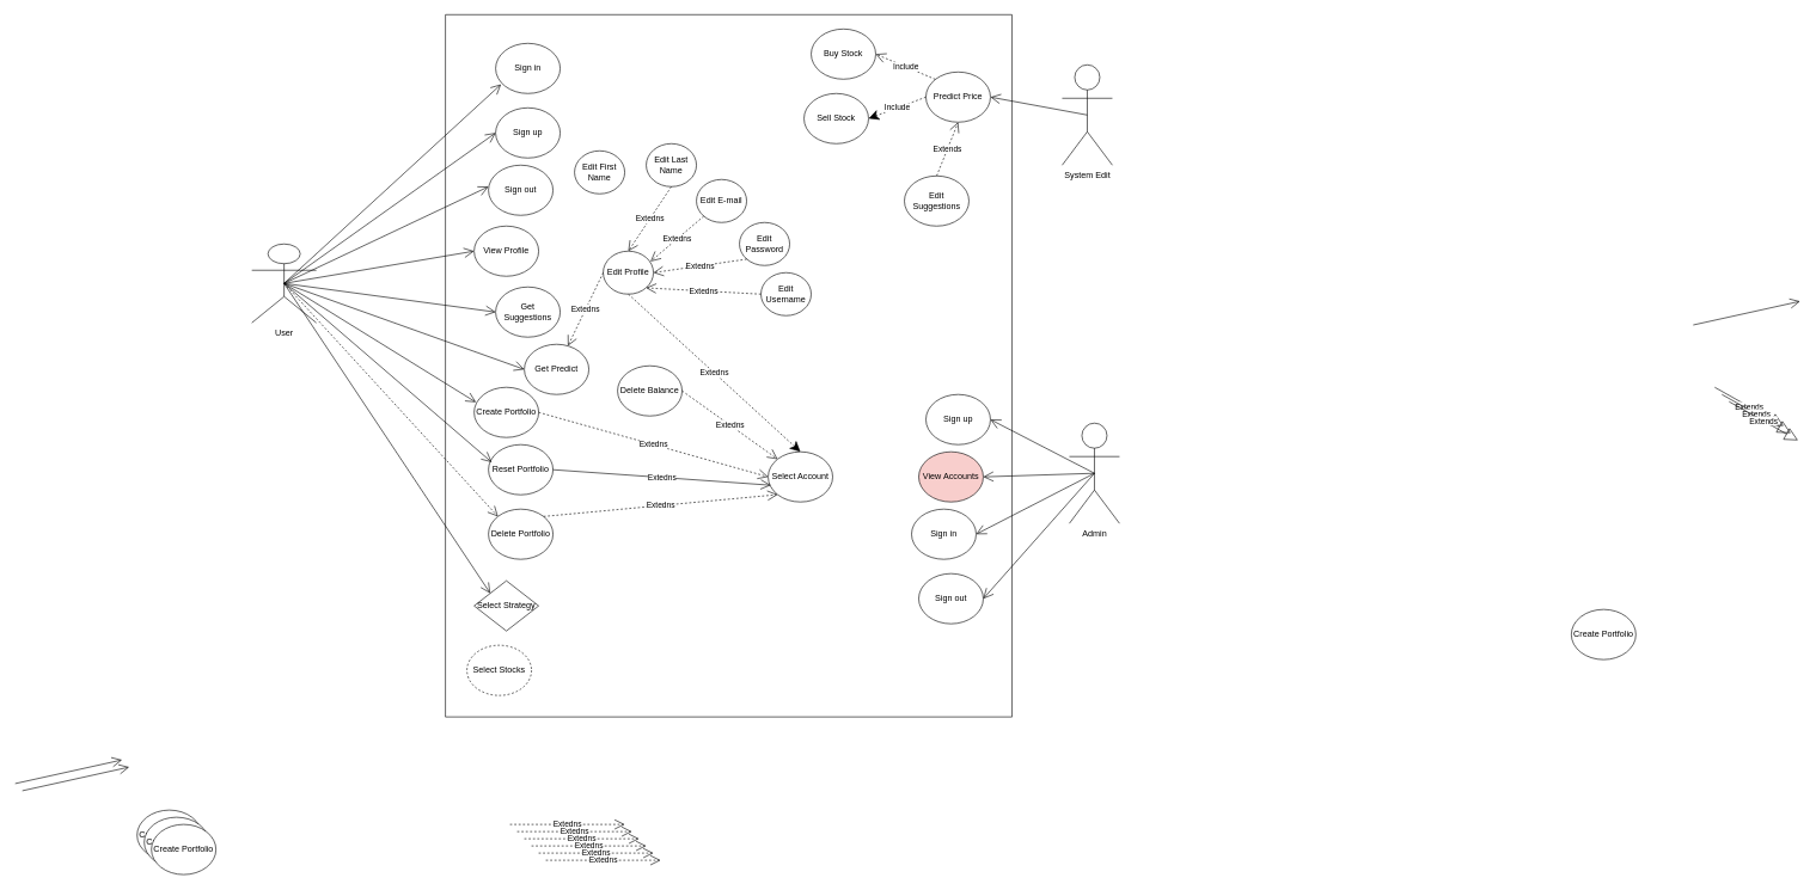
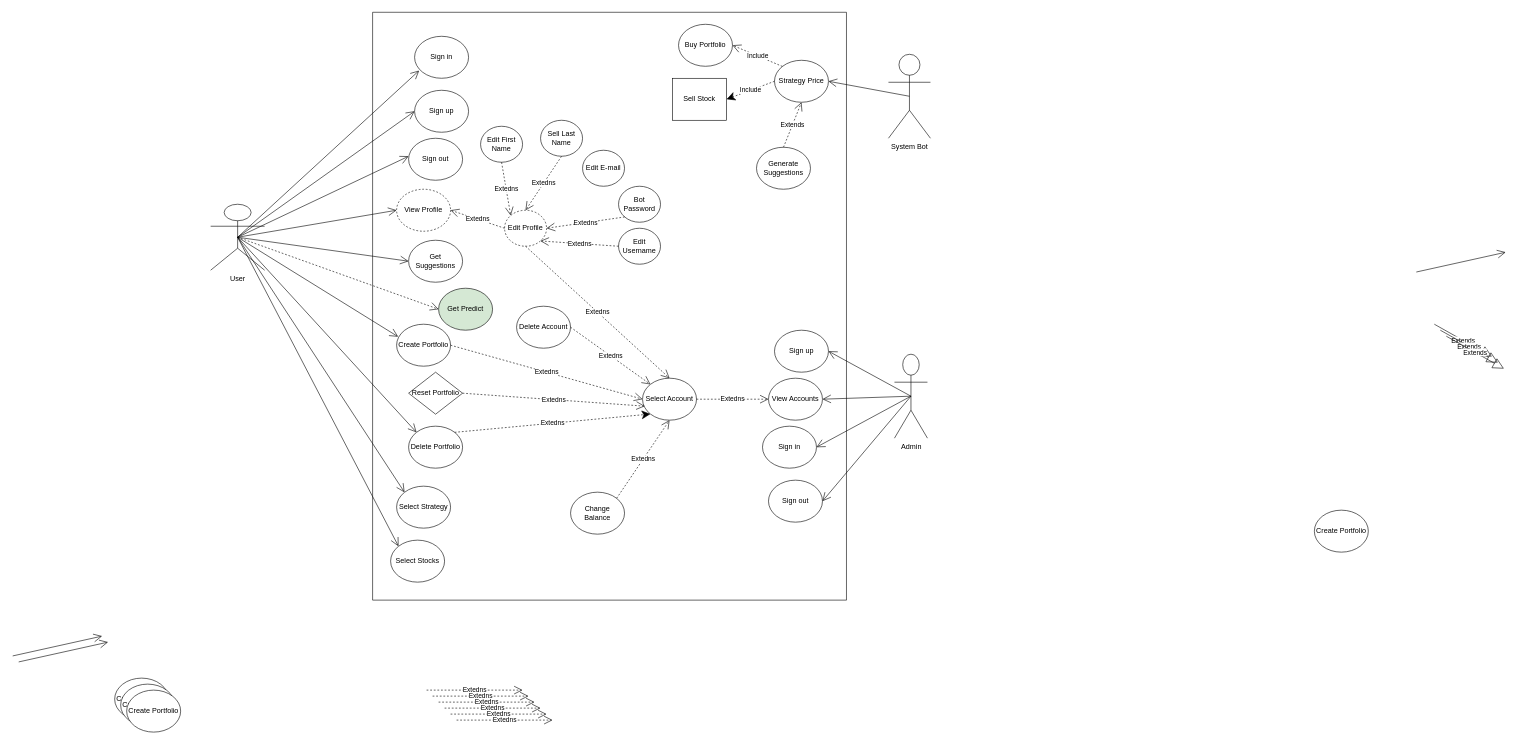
- <mxCell id="25" value="Buy Stock" style="ellipse;whiteSpace=wrap;html=1;" parent="2" vertex="1"><mxGeometry x="510" y="20" width="90" height="70" as="geometry" /></mxCell>
+ <mxCell id="25" value="Buy Portfolio" style="ellipse;whiteSpace=wrap;html=1;" parent="2" vertex="1"><mxGeometry x="510" y="20" width="90" height="70" as="geometry" /></mxCell>
- <mxCell id="66" value="Predict Price" style="ellipse;whiteSpace=wrap;html=1;" parent="1" vertex="1"><mxGeometry x="1290" y="100" width="90" height="70" as="geometry" /></mxCell>
+ <mxCell id="66" value="Strategy Price" style="ellipse;whiteSpace=wrap;html=1;" parent="1" vertex="1"><mxGeometry x="1290" y="100" width="90" height="70" as="geometry" /></mxCell>
- <mxCell id="26" value="Sell Stock" style="ellipse;whiteSpace=wrap;html=1;" parent="2" vertex="1"><mxGeometry x="500" y="110" width="90" height="70" as="geometry" /></mxCell>
+ <mxCell id="26" value="Sell Stock" style="whiteSpace=wrap;html=1;rounded=0;" parent="2" vertex="1"><mxGeometry x="500" y="110" width="90" height="70" as="geometry" /></mxCell>
- <mxCell id="12" value="Edit Last Name" style="ellipse;whiteSpace=wrap;html=1;" parent="2" vertex="1"><mxGeometry x="280" y="180" width="70" height="60" as="geometry" /></mxCell>
+ <mxCell id="12" value="Sell Last Name" style="ellipse;whiteSpace=wrap;html=1;" parent="2" vertex="1"><mxGeometry x="280" y="180" width="70" height="60" as="geometry" /></mxCell>
- <mxCell id="53" value="System Edit" style="shape=umlActor;verticalLabelPosition=bottom;verticalAlign=top;html=1;outlineConnect=0;" parent="1" vertex="1"><mxGeometry x="1480" y="90" width="70" height="140" as="geometry" /></mxCell>
+ <mxCell id="53" value="System Bot" style="shape=umlActor;verticalLabelPosition=bottom;verticalAlign=top;html=1;outlineConnect=0;" parent="1" vertex="1"><mxGeometry x="1480" y="90" width="70" height="140" as="geometry" /></mxCell>
- <mxCell id="41" value="Edit Suggestions" style="ellipse;whiteSpace=wrap;html=1;" vertex="1" parent="2"><mxGeometry x="640" y="225" width="90" height="70" as="geometry" /></mxCell>
+ <mxCell id="41" value="Generate Suggestions" style="ellipse;whiteSpace=wrap;html=1;" vertex="1" parent="2"><mxGeometry x="640" y="225" width="90" height="70" as="geometry" /></mxCell>
+ <mxCell id="37" value="Extedns" style="endArrow=open;endSize=12;dashed=1;html=1;rounded=0;exitX=0.5;exitY=1;exitDx=0;exitDy=0;entryX=0;entryY=0;entryDx=0;entryDy=0;" parent="2" source="10" target="11" edge="1"><mxGeometry width="160" relative="1" as="geometry"><mxPoint x="190" y="289.35" as="sourcePoint" /><mxPoint x="350" y="289.35" as="targetPoint" /></mxGeometry></mxCell>
- <mxCell id="35" value="Extedns" style="endArrow=open;endSize=12;dashed=1;html=1;rounded=0;entryX=0.942;entryY=0.24;entryDx=0;entryDy=0;entryPerimeter=0;exitX=0;exitY=1;exitDx=0;exitDy=0;" parent="2" source="13" target="11" edge="1"><mxGeometry width="160" relative="1" as="geometry"><mxPoint x="240" y="319.68" as="sourcePoint" /><mxPoint x="400" y="319.68" as="targetPoint" /></mxGeometry></mxCell>
- <mxCell id="5" value="Edit Password" style="ellipse;whiteSpace=wrap;html=1;" parent="2" vertex="1"><mxGeometry x="410" y="290" width="70" height="60" as="geometry" /></mxCell>
+ <mxCell id="5" value="Bot Password" style="ellipse;whiteSpace=wrap;html=1;" parent="2" vertex="1"><mxGeometry x="410" y="290" width="70" height="60" as="geometry" /></mxCell>
- <mxCell id="7" value="View Profile" style="ellipse;whiteSpace=wrap;html=1;" parent="2" vertex="1"><mxGeometry x="40" y="295" width="90" height="70" as="geometry" /></mxCell>
+ <mxCell id="7" value="View Profile" style="ellipse;whiteSpace=wrap;html=1;dashed=1;" parent="2" vertex="1"><mxGeometry x="40" y="295" width="90" height="70" as="geometry" /></mxCell>
- <mxCell id="11" value="Edit Profile" style="ellipse;whiteSpace=wrap;html=1;" parent="2" vertex="1"><mxGeometry x="220" y="330" width="70" height="60" as="geometry" /></mxCell>
+ <mxCell id="11" value="Edit Profile" style="ellipse;whiteSpace=wrap;html=1;dashed=1;" parent="2" vertex="1"><mxGeometry x="220" y="330" width="70" height="60" as="geometry" /></mxCell>
- <mxCell id="21" value="Edit Username" style="ellipse;whiteSpace=wrap;html=1;" parent="2" vertex="1"><mxGeometry x="440" y="360" width="70" height="60" as="geometry" /></mxCell>
+ <mxCell id="21" value="Edit Username" style="ellipse;whiteSpace=wrap;html=1;" parent="2" vertex="1"><mxGeometry x="410" y="360" width="70" height="60" as="geometry" /></mxCell>
- <mxCell id="38" value="Extedns" style="endArrow=open;endSize=12;dashed=1;html=1;rounded=0;exitX=0;exitY=0.5;exitDx=0;exitDy=0;" parent="2" source="11" target="43" edge="1"><mxGeometry width="160" relative="1" as="geometry"><mxPoint x="160" y="329.35" as="sourcePoint" /><mxPoint x="320" y="329.35" as="targetPoint" /></mxGeometry></mxCell>
+ <mxCell id="38" value="Extedns" style="endArrow=open;endSize=12;dashed=1;html=1;rounded=0;entryX=1;entryY=0.5;entryDx=0;entryDy=0;exitX=0;exitY=0.5;exitDx=0;exitDy=0;" parent="2" source="11" target="7" edge="1"><mxGeometry width="160" relative="1" as="geometry"><mxPoint x="160" y="329.35" as="sourcePoint" /><mxPoint x="320" y="329.35" as="targetPoint" /></mxGeometry></mxCell>
- <mxCell id="4" value="Get Suggestions" style="ellipse;whiteSpace=wrap;html=1;" parent="2" vertex="1"><mxGeometry x="70" y="380" width="90" height="70" as="geometry" /></mxCell>
+ <mxCell id="4" value="Get Suggestions" style="ellipse;whiteSpace=wrap;html=1;" parent="2" vertex="1"><mxGeometry x="60" y="380" width="90" height="70" as="geometry" /></mxCell>
- <mxCell id="81" value="" style="endArrow=open;endFill=1;endSize=12;html=1;rounded=0;exitX=0.5;exitY=0.5;exitDx=0;exitDy=0;exitPerimeter=0;entryX=0;entryY=0.5;entryDx=0;entryDy=0;" edge="1" parent="1" source="44" target="43"><mxGeometry width="160" relative="1" as="geometry"><mxPoint x="395" y="420" as="sourcePoint" /><mxPoint x="700" y="445" as="targetPoint" /></mxGeometry></mxCell>
+ <mxCell id="81" value="" style="endArrow=open;endFill=1;endSize=12;html=1;rounded=0;exitX=0.5;exitY=0.5;exitDx=0;exitDy=0;exitPerimeter=0;entryX=0;entryY=0.5;entryDx=0;entryDy=0;dashed=1;" edge="1" parent="1" source="44" target="43"><mxGeometry width="160" relative="1" as="geometry"><mxPoint x="395" y="420" as="sourcePoint" /><mxPoint x="700" y="445" as="targetPoint" /></mxGeometry></mxCell>
- <mxCell id="43" value="Get Predict" style="ellipse;whiteSpace=wrap;html=1;" vertex="1" parent="2"><mxGeometry x="110" y="460" width="90" height="70" as="geometry" /></mxCell>
+ <mxCell id="43" value="Get Predict" style="ellipse;whiteSpace=wrap;html=1;fillColor=#d5e8d4;" vertex="1" parent="2"><mxGeometry x="110" y="460" width="90" height="70" as="geometry" /></mxCell>
- <mxCell id="48" value="" style="endArrow=open;endFill=1;endSize=12;html=1;rounded=0;exitX=0.5;exitY=0.5;exitDx=0;exitDy=0;exitPerimeter=0;entryX=0.05;entryY=0.35;entryDx=0;entryDy=0;entryPerimeter=0;" parent="1" source="44" target="17" edge="1"><mxGeometry width="160" relative="1" as="geometry"><mxPoint x="510" y="753" as="sourcePoint" /><mxPoint x="659" y="720" as="targetPoint" /></mxGeometry></mxCell>
- <mxCell id="18" value="Delete Balance" style="ellipse;whiteSpace=wrap;html=1;" parent="2" vertex="1"><mxGeometry x="240" y="490" width="90" height="70" as="geometry" /></mxCell>
+ <mxCell id="18" value="Delete Account" style="ellipse;whiteSpace=wrap;html=1;" parent="2" vertex="1"><mxGeometry x="240" y="490" width="90" height="70" as="geometry" /></mxCell>
- <mxCell id="60" value="" style="endArrow=open;endFill=1;endSize=12;html=1;rounded=0;exitX=0.5;exitY=0.5;exitDx=0;exitDy=0;exitPerimeter=0;entryX=0;entryY=0;entryDx=0;entryDy=0;dashed=1;" parent="1" source="44" target="20" edge="1"><mxGeometry width="160" relative="1" as="geometry"><mxPoint x="415" y="350" as="sourcePoint" /><mxPoint x="725" y="735" as="targetPoint" /></mxGeometry></mxCell>
+ <mxCell id="60" value="" style="endArrow=open;endFill=1;endSize=12;html=1;rounded=0;exitX=0.5;exitY=0.5;exitDx=0;exitDy=0;exitPerimeter=0;entryX=0;entryY=0;entryDx=0;entryDy=0;" parent="1" source="44" target="20" edge="1"><mxGeometry width="160" relative="1" as="geometry"><mxPoint x="415" y="350" as="sourcePoint" /><mxPoint x="725" y="735" as="targetPoint" /></mxGeometry></mxCell>
- <mxCell id="32" value="Extedns" style="endArrow=classic;endSize=12;dashed=1;html=1;rounded=0;exitX=0.5;exitY=1;exitDx=0;exitDy=0;entryX=0.5;entryY=0;entryDx=0;entryDy=0;" parent="2" source="11" target="19" edge="1"><mxGeometry width="160" relative="1" as="geometry"><mxPoint x="330" y="470" as="sourcePoint" /><mxPoint x="490" y="470" as="targetPoint" /></mxGeometry></mxCell>
+ <mxCell id="32" value="Extedns" style="endArrow=open;endSize=12;dashed=1;html=1;rounded=0;exitX=0.5;exitY=1;exitDx=0;exitDy=0;entryX=0.5;entryY=0;entryDx=0;entryDy=0;" parent="2" source="11" target="19" edge="1"><mxGeometry width="160" relative="1" as="geometry"><mxPoint x="330" y="470" as="sourcePoint" /><mxPoint x="490" y="470" as="targetPoint" /></mxGeometry></mxCell>
- <mxCell id="17" value="Reset Portfolio" style="ellipse;whiteSpace=wrap;html=1;" parent="2" vertex="1"><mxGeometry x="60" y="600" width="90" height="70" as="geometry" /></mxCell>
+ <mxCell id="17" value="Reset Portfolio" style="rhombus;whiteSpace=wrap;html=1;" parent="2" vertex="1"><mxGeometry x="60" y="600" width="90" height="70" as="geometry" /></mxCell>
- <mxCell id="27" value="Extedns" style="endArrow=open;endSize=12;dashed=0;html=1;rounded=0;entryX=0.041;entryY=0.666;entryDx=0;entryDy=0;exitX=1;exitY=0.5;exitDx=0;exitDy=0;entryPerimeter=0;" parent="2" source="17" target="19" edge="1"><mxGeometry width="160" relative="1" as="geometry"><mxPoint x="135" y="790" as="sourcePoint" /><mxPoint x="295" y="790" as="targetPoint" /></mxGeometry></mxCell>
+ <mxCell id="27" value="Extedns" style="endArrow=open;endSize=12;dashed=1;html=1;rounded=0;entryX=0.041;entryY=0.666;entryDx=0;entryDy=0;exitX=1;exitY=0.5;exitDx=0;exitDy=0;entryPerimeter=0;" parent="2" source="17" target="19" edge="1"><mxGeometry width="160" relative="1" as="geometry"><mxPoint x="135" y="790" as="sourcePoint" /><mxPoint x="295" y="790" as="targetPoint" /></mxGeometry></mxCell>
- <mxCell id="52" value="Admin" style="shape=umlActor;verticalLabelPosition=bottom;verticalAlign=top;html=1;outlineConnect=0;" parent="1" vertex="1"><mxGeometry x="1490" y="590" width="70" height="140" as="geometry" /></mxCell>
+ <mxCell id="52" value="Admin" style="shape=umlActor;verticalLabelPosition=bottom;verticalAlign=top;html=1;outlineConnect=0;" parent="1" vertex="1"><mxGeometry x="1490" y="590" width="55" height="140" as="geometry" /></mxCell>
+ <mxCell id="39" value="Extedns" style="endArrow=open;endSize=12;dashed=1;html=1;rounded=0;exitX=1;exitY=0.5;exitDx=0;exitDy=0;entryX=0;entryY=0.5;entryDx=0;entryDy=0;" parent="2" source="19" target="16" edge="1"><mxGeometry width="160" relative="1" as="geometry"><mxPoint x="500" y="534.68" as="sourcePoint" /><mxPoint x="660" y="534.68" as="targetPoint" /></mxGeometry></mxCell>
- <mxCell id="16" value="View Accounts" style="ellipse;whiteSpace=wrap;html=1;fillColor=#f8cecc;" parent="2" vertex="1"><mxGeometry x="660" y="610" width="90" height="70" as="geometry" /></mxCell>
+ <mxCell id="16" value="View Accounts" style="ellipse;whiteSpace=wrap;html=1;" parent="2" vertex="1"><mxGeometry x="660" y="610" width="90" height="70" as="geometry" /></mxCell>
+ <mxCell id="80" value="" style="endArrow=open;endFill=1;endSize=12;html=1;rounded=0;exitX=0.5;exitY=0.5;exitDx=0;exitDy=0;exitPerimeter=0;entryX=0;entryY=0;entryDx=0;entryDy=0;" edge="1" parent="1" source="44" target="42"><mxGeometry width="160" relative="1" as="geometry"><mxPoint x="395" y="420" as="sourcePoint" /><mxPoint x="683" y="830" as="targetPoint" /></mxGeometry></mxCell>
- <mxCell id="29" value="Extedns" style="endArrow=open;endSize=12;dashed=1;html=1;rounded=0;exitX=1;exitY=0;exitDx=0;exitDy=0;entryX=0;entryY=1;entryDx=0;entryDy=0;" parent="2" source="20" target="19" edge="1"><mxGeometry width="160" relative="1" as="geometry"><mxPoint x="160" y="814.68" as="sourcePoint" /><mxPoint x="320" y="814.68" as="targetPoint" /></mxGeometry></mxCell>
+ <mxCell id="29" value="Extedns" style="endArrow=classic;endSize=12;dashed=1;html=1;rounded=0;exitX=1;exitY=0;exitDx=0;exitDy=0;entryX=0;entryY=1;entryDx=0;entryDy=0;" parent="2" source="20" target="19" edge="1"><mxGeometry width="160" relative="1" as="geometry"><mxPoint x="160" y="814.68" as="sourcePoint" /><mxPoint x="320" y="814.68" as="targetPoint" /></mxGeometry></mxCell>
+ <mxCell id="28" value="Extedns" style="endArrow=open;endSize=12;dashed=1;html=1;rounded=0;exitX=1;exitY=0;exitDx=0;exitDy=0;entryX=0.5;entryY=1;entryDx=0;entryDy=0;" parent="2" source="15" target="19" edge="1"><mxGeometry width="160" relative="1" as="geometry"><mxPoint x="440" y="794.68" as="sourcePoint" /><mxPoint x="600" y="794.68" as="targetPoint" /></mxGeometry></mxCell>
- <mxCell id="40" value="Select Strategy" style="rhombus;whiteSpace=wrap;html=1;" parent="2" vertex="1"><mxGeometry x="40" y="790" width="90" height="70" as="geometry" /></mxCell>
+ <mxCell id="40" value="Select Strategy" style="ellipse;whiteSpace=wrap;html=1;" parent="2" vertex="1"><mxGeometry x="40" y="790" width="90" height="70" as="geometry" /></mxCell>
+ <mxCell id="15" value="Change Balance" style="ellipse;whiteSpace=wrap;html=1;" parent="2" vertex="1"><mxGeometry x="330" y="800" width="90" height="70" as="geometry" /></mxCell>
- <mxCell id="42" value="Select Stocks" style="ellipse;whiteSpace=wrap;html=1;dashed=1;" vertex="1" parent="2"><mxGeometry x="30" y="880" width="90" height="70" as="geometry" /></mxCell>
+ <mxCell id="42" value="Select Stocks" style="ellipse;whiteSpace=wrap;html=1;" vertex="1" parent="2"><mxGeometry x="30" y="880" width="90" height="70" as="geometry" /></mxCell>
